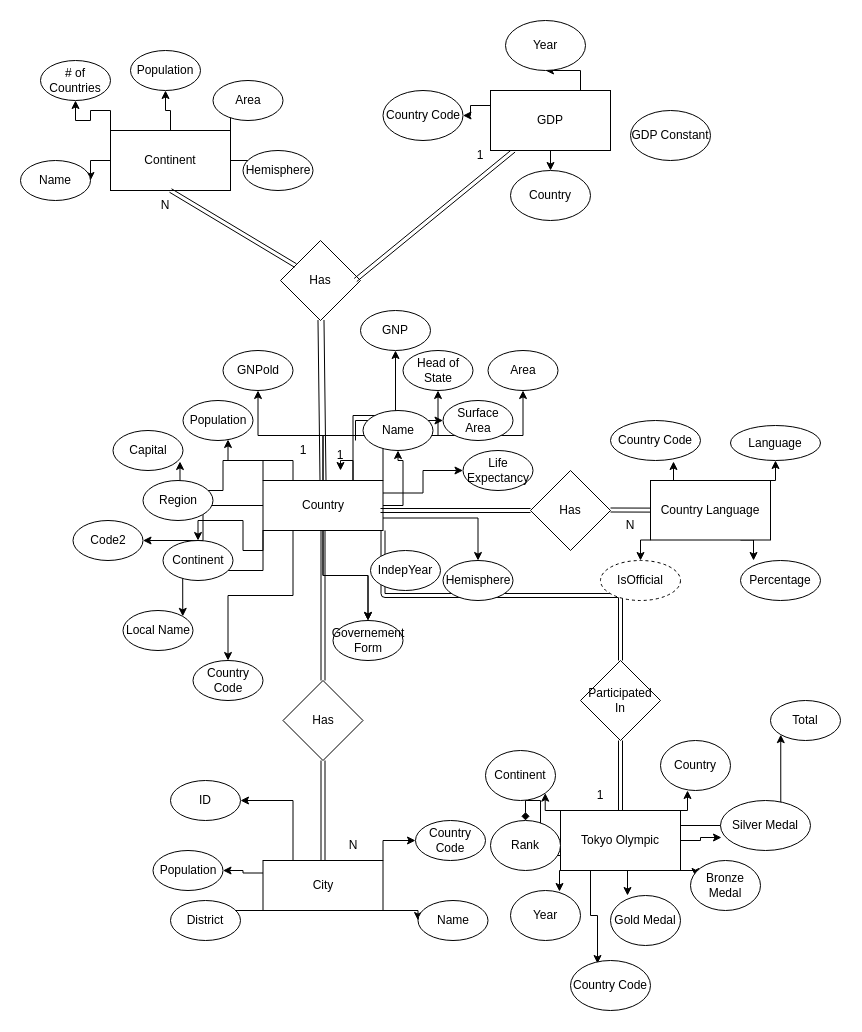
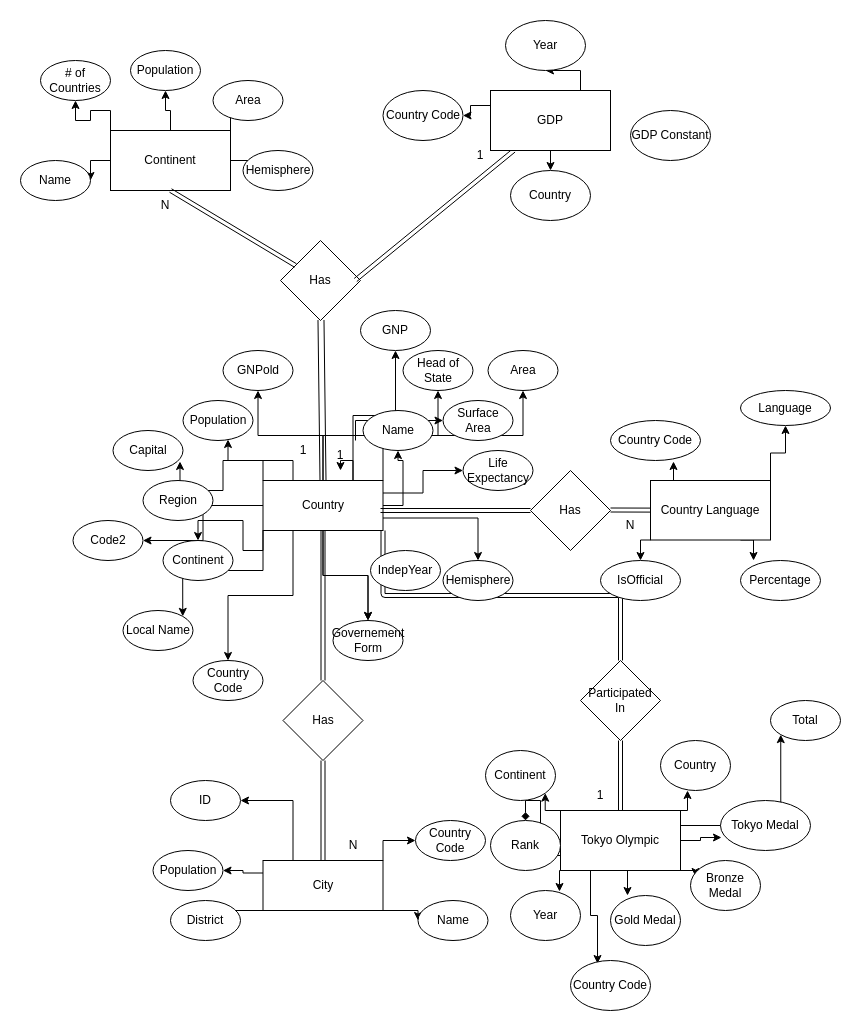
- <mxCell id="74" value="Language" style="ellipse;whiteSpace=wrap;html=1;" vertex="1" parent="1"><mxGeometry x="730" y="425" width="90" height="35" as="geometry" /></mxCell>
+ <mxCell id="74" value="Language" style="ellipse;whiteSpace=wrap;html=1;" vertex="1" parent="1"><mxGeometry x="740" y="390" width="90" height="35" as="geometry" /></mxCell>
- <mxCell id="75" value="IsOfficial" style="ellipse;whiteSpace=wrap;html=1;dashed=1;" vertex="1" parent="1"><mxGeometry x="600" y="560" width="80" height="40" as="geometry" /></mxCell>
+ <mxCell id="75" value="IsOfficial" style="ellipse;whiteSpace=wrap;html=1;" vertex="1" parent="1"><mxGeometry x="600" y="560" width="80" height="40" as="geometry" /></mxCell>
- <mxCell id="94" value="Silver Medal" style="ellipse;whiteSpace=wrap;html=1;" vertex="1" parent="1"><mxGeometry x="720" y="800" width="90" height="50" as="geometry" /></mxCell>
+ <mxCell id="94" value="Tokyo Medal" style="ellipse;whiteSpace=wrap;html=1;" vertex="1" parent="1"><mxGeometry x="720" y="800" width="90" height="50" as="geometry" /></mxCell>
